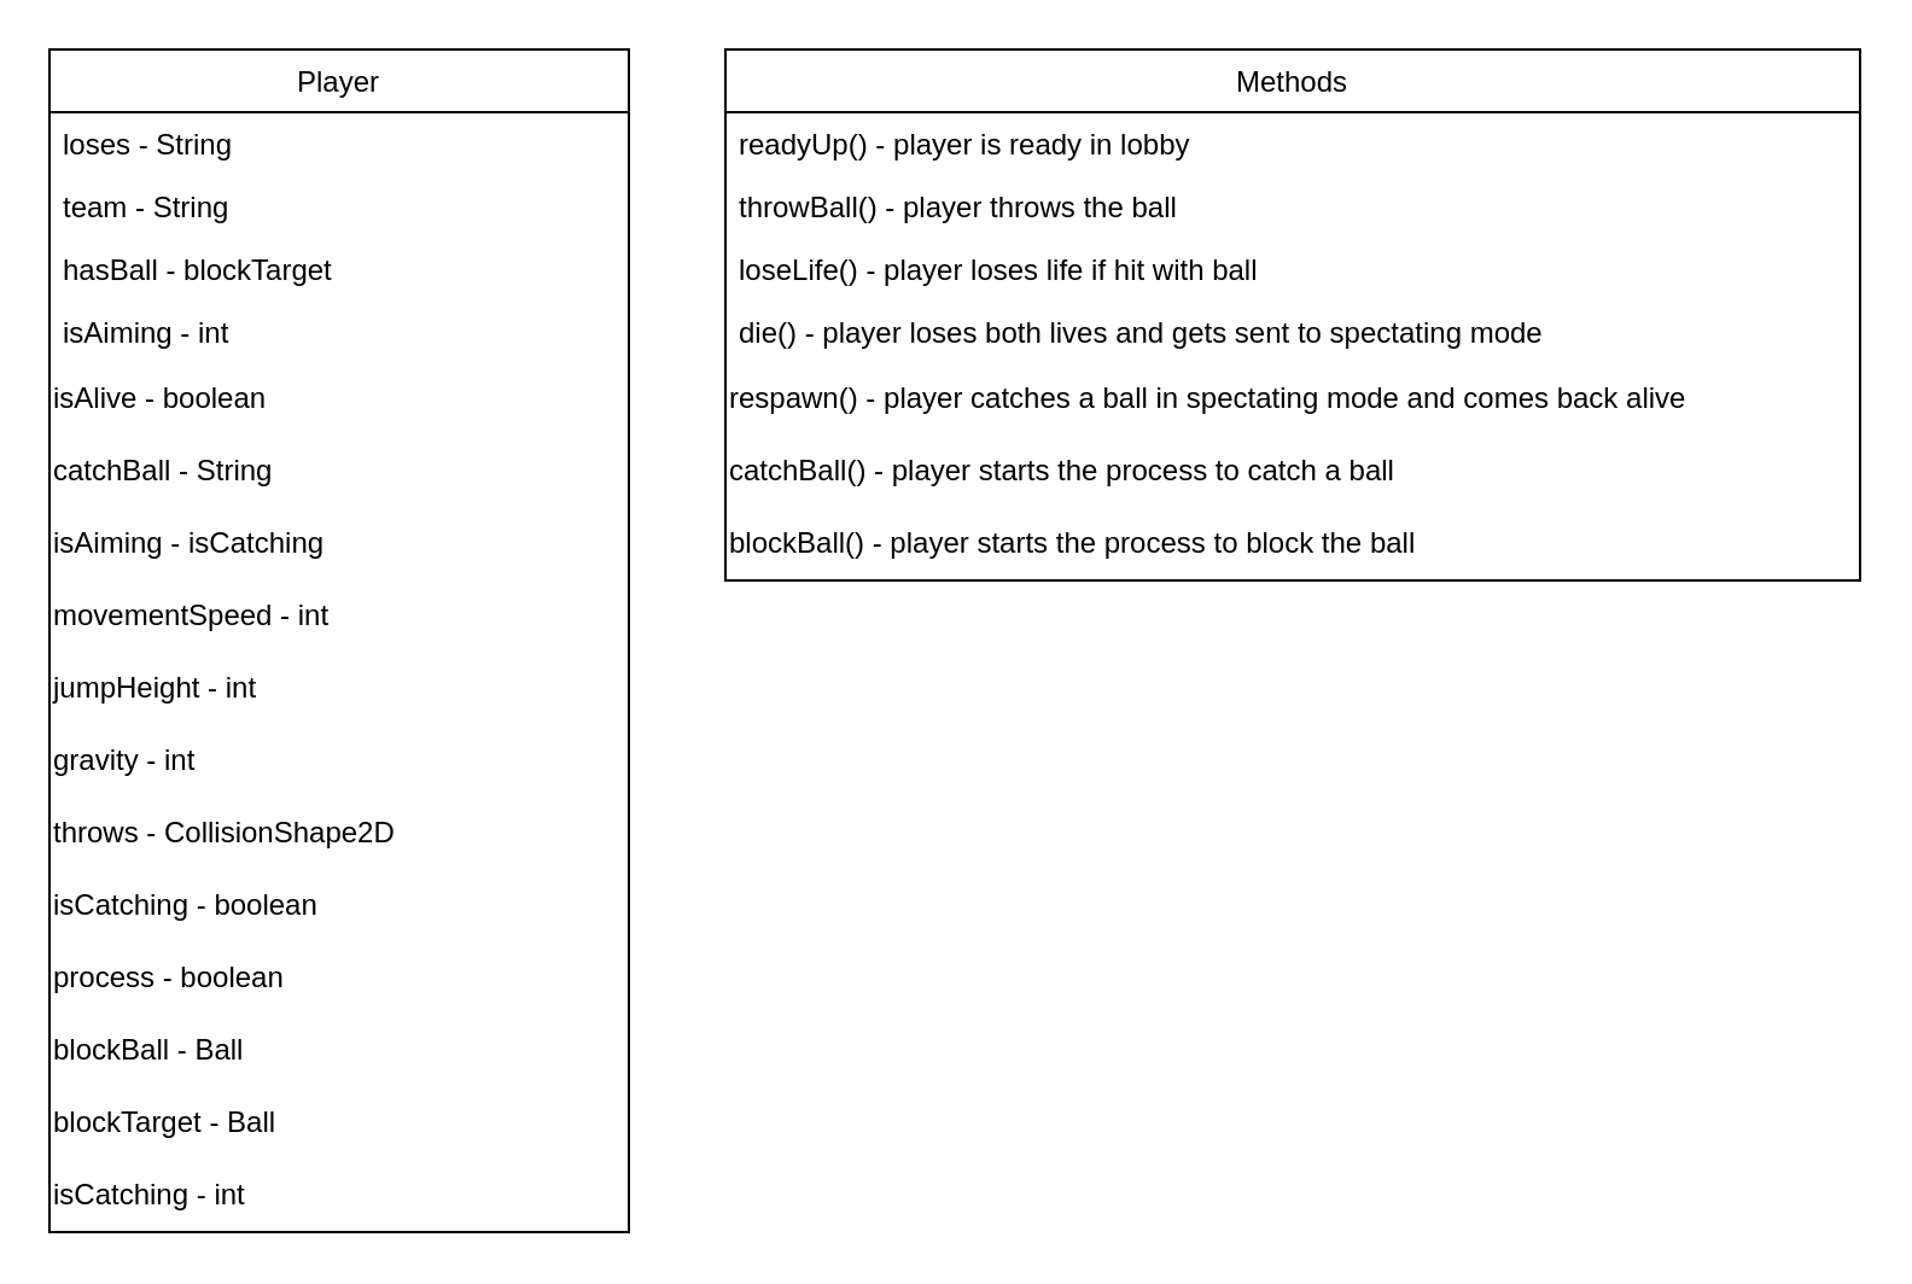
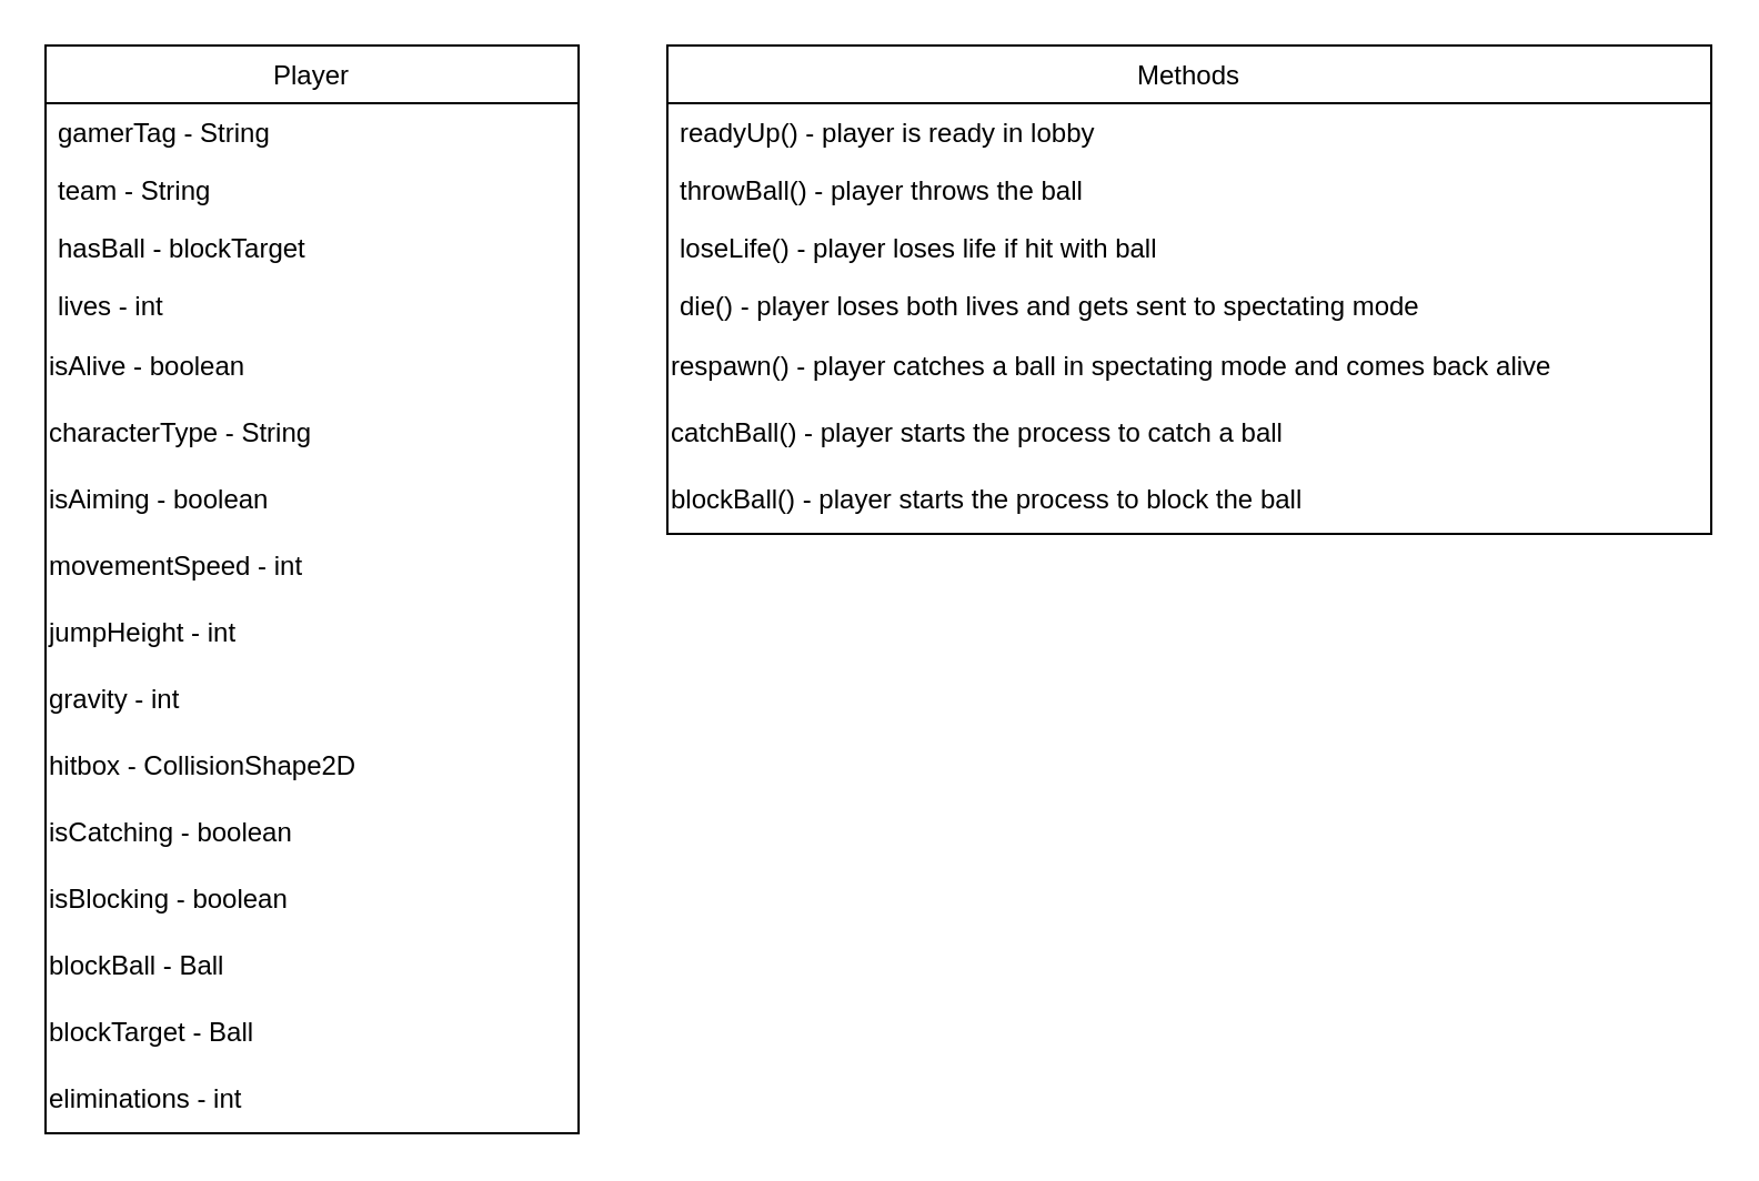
- <mxCell id="3" value="loses - String" style="text;align=left;verticalAlign=top;spacingLeft=4;spacingRight=4;overflow=hidden;rotatable=0;points=[[0,0.5],[1,0.5]];portConstraint=eastwest;" parent="2" vertex="1"><mxGeometry y="26" width="240" height="26" as="geometry" /></mxCell>
+ <mxCell id="3" value="gamerTag - String" style="text;align=left;verticalAlign=top;spacingLeft=4;spacingRight=4;overflow=hidden;rotatable=0;points=[[0,0.5],[1,0.5]];portConstraint=eastwest;" parent="2" vertex="1"><mxGeometry y="26" width="240" height="26" as="geometry" /></mxCell>
- <mxCell id="6" value="isAiming - int" style="text;align=left;verticalAlign=top;spacingLeft=4;spacingRight=4;overflow=hidden;rotatable=0;points=[[0,0.5],[1,0.5]];portConstraint=eastwest;" parent="2" vertex="1"><mxGeometry y="104" width="240" height="26" as="geometry" /></mxCell>
+ <mxCell id="6" value="lives - int" style="text;align=left;verticalAlign=top;spacingLeft=4;spacingRight=4;overflow=hidden;rotatable=0;points=[[0,0.5],[1,0.5]];portConstraint=eastwest;" parent="2" vertex="1"><mxGeometry y="104" width="240" height="26" as="geometry" /></mxCell>
- <mxCell id="8" value="catchBall - String" style="text;html=1;align=left;verticalAlign=middle;whiteSpace=wrap;rounded=0;" vertex="1" parent="2"><mxGeometry y="160" width="240" height="30" as="geometry" /></mxCell>
+ <mxCell id="8" value="characterType - String" style="text;html=1;align=left;verticalAlign=middle;whiteSpace=wrap;rounded=0;" vertex="1" parent="2"><mxGeometry y="160" width="240" height="30" as="geometry" /></mxCell>
- <mxCell id="9" value="isAiming - isCatching" style="text;html=1;align=left;verticalAlign=middle;whiteSpace=wrap;rounded=0;" vertex="1" parent="2"><mxGeometry y="190" width="240" height="30" as="geometry" /></mxCell>
+ <mxCell id="9" value="isAiming - boolean" style="text;html=1;align=left;verticalAlign=middle;whiteSpace=wrap;rounded=0;" vertex="1" parent="2"><mxGeometry y="190" width="240" height="30" as="geometry" /></mxCell>
- <mxCell id="13" value="throws - CollisionShape2D" style="text;html=1;align=left;verticalAlign=middle;whiteSpace=wrap;rounded=0;" vertex="1" parent="2"><mxGeometry y="310" width="240" height="30" as="geometry" /></mxCell>
+ <mxCell id="13" value="hitbox - CollisionShape2D" style="text;html=1;align=left;verticalAlign=middle;whiteSpace=wrap;rounded=0;" vertex="1" parent="2"><mxGeometry y="310" width="240" height="30" as="geometry" /></mxCell>
- <mxCell id="15" value="process - boolean" style="text;html=1;align=left;verticalAlign=middle;whiteSpace=wrap;rounded=0;" vertex="1" parent="2"><mxGeometry y="370" width="240" height="30" as="geometry" /></mxCell>
+ <mxCell id="15" value="isBlocking - boolean" style="text;html=1;align=left;verticalAlign=middle;whiteSpace=wrap;rounded=0;" vertex="1" parent="2"><mxGeometry y="370" width="240" height="30" as="geometry" /></mxCell>
- <mxCell id="18" value="isCatching - int" style="text;html=1;align=left;verticalAlign=middle;whiteSpace=wrap;rounded=0;" vertex="1" parent="2"><mxGeometry y="460" width="240" height="30" as="geometry" /></mxCell>
+ <mxCell id="18" value="eliminations - int" style="text;html=1;align=left;verticalAlign=middle;whiteSpace=wrap;rounded=0;" vertex="1" parent="2"><mxGeometry y="460" width="240" height="30" as="geometry" /></mxCell>
